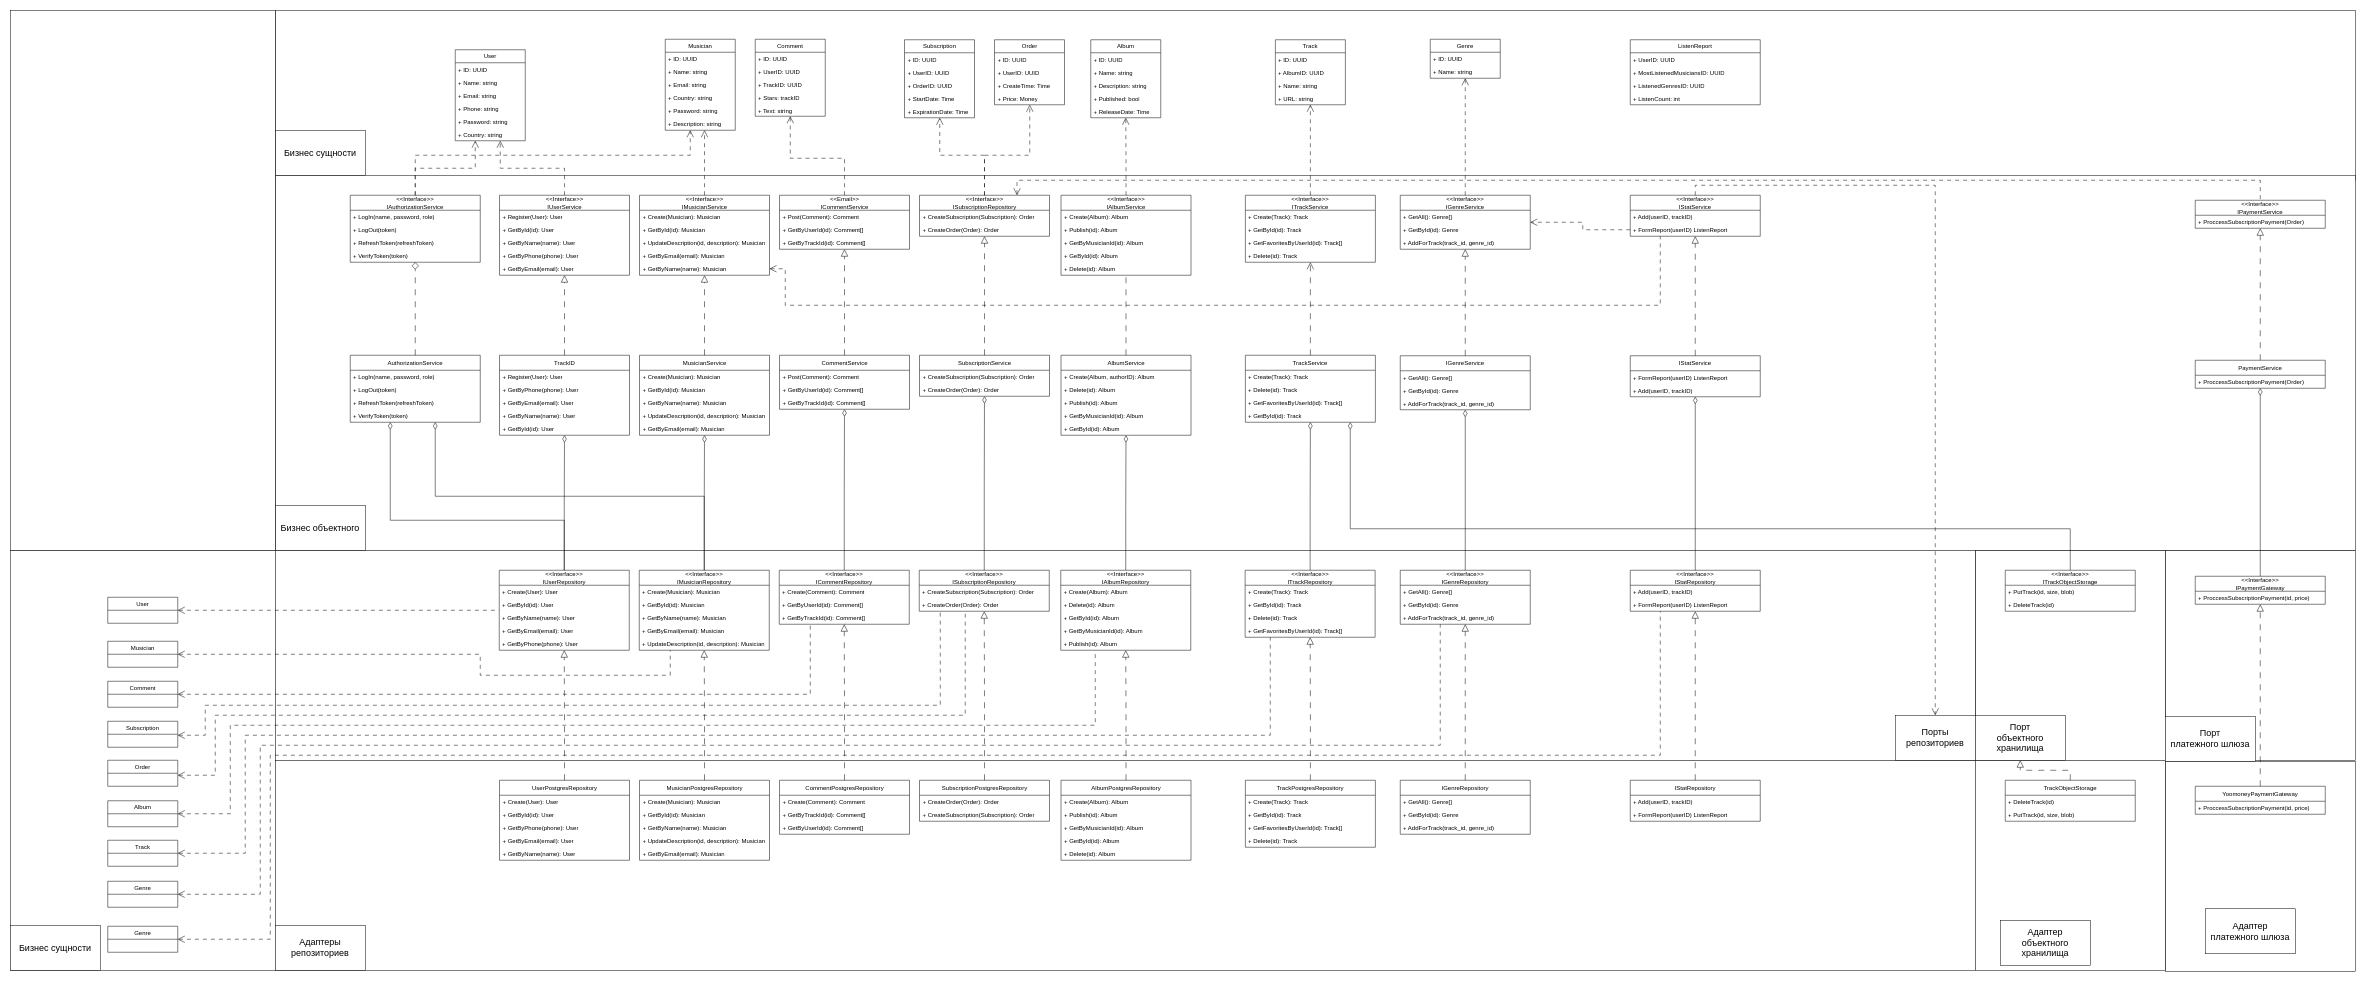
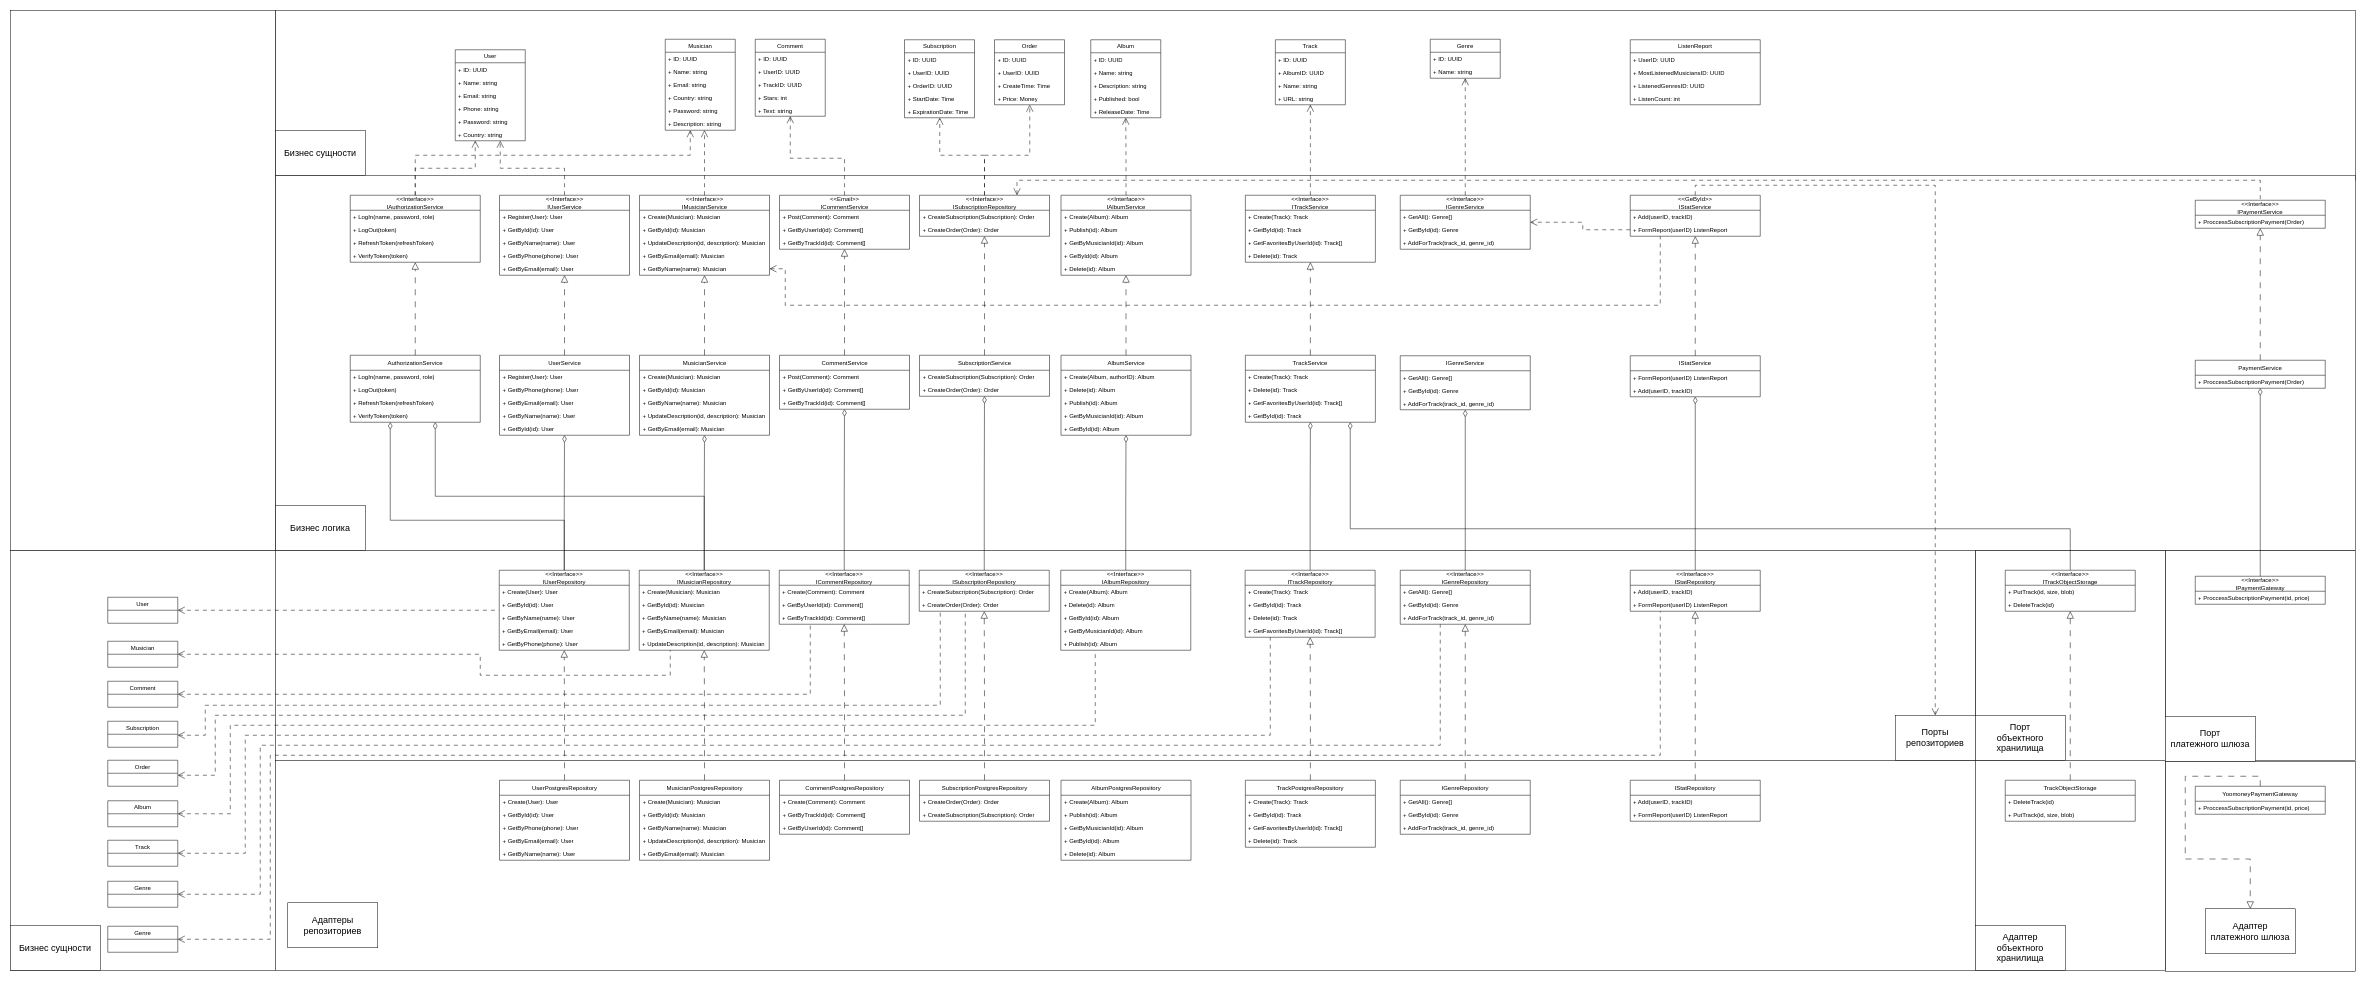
- <mxCell id="162" value="+ Stars: trackID" style="text;strokeColor=none;fillColor=none;align=left;verticalAlign=top;spacingLeft=4;spacingRight=4;overflow=hidden;rotatable=0;points=[[0,0.5],[1,0.5]];portConstraint=eastwest;whiteSpace=wrap;html=1;" parent="158" vertex="1"><mxGeometry y="104" width="140" height="26" as="geometry" /></mxCell>
+ <mxCell id="162" value="+ Stars: int" style="text;strokeColor=none;fillColor=none;align=left;verticalAlign=top;spacingLeft=4;spacingRight=4;overflow=hidden;rotatable=0;points=[[0,0.5],[1,0.5]];portConstraint=eastwest;whiteSpace=wrap;html=1;" parent="158" vertex="1"><mxGeometry y="104" width="140" height="26" as="geometry" /></mxCell>
- <mxCell id="283" value="&amp;lt;&amp;lt;Interface&amp;gt;&amp;gt;&lt;br&gt;IStatService" style="swimlane;fontStyle=0;childLayout=stackLayout;horizontal=1;startSize=30;fillColor=none;horizontalStack=0;resizeParent=1;resizeParentMax=0;resizeLast=0;collapsible=1;marginBottom=0;whiteSpace=wrap;html=1;" vertex="1" parent="1"><mxGeometry x="3260" y="390" width="260" height="82" as="geometry" /></mxCell>
+ <mxCell id="283" value="&amp;lt;&amp;lt;GeById&amp;gt;&amp;gt;&lt;br&gt;IStatService" style="swimlane;fontStyle=0;childLayout=stackLayout;horizontal=1;startSize=30;fillColor=none;horizontalStack=0;resizeParent=1;resizeParentMax=0;resizeLast=0;collapsible=1;marginBottom=0;whiteSpace=wrap;html=1;" vertex="1" parent="1"><mxGeometry x="3260" y="390" width="260" height="82" as="geometry" /></mxCell>
- <mxCell id="250" style="edgeStyle=orthogonalEdgeStyle;rounded=0;orthogonalLoop=1;jettySize=auto;html=1;exitX=0.5;exitY=0;exitDx=0;exitDy=0;endArrow=open;endFill=0;endSize=12;dashed=1;dashPattern=12 12;" parent="1" source="251" target="257" edge="1"><mxGeometry relative="1" as="geometry" /></mxCell>
+ <mxCell id="250" style="edgeStyle=orthogonalEdgeStyle;rounded=0;orthogonalLoop=1;jettySize=auto;html=1;exitX=0.5;exitY=0;exitDx=0;exitDy=0;endArrow=block;endFill=0;endSize=12;dashed=1;dashPattern=12 12;" parent="1" source="251" target="257" edge="1"><mxGeometry relative="1" as="geometry" /></mxCell>
- <mxCell id="194" style="edgeStyle=orthogonalEdgeStyle;rounded=0;orthogonalLoop=1;jettySize=auto;html=1;exitX=0.5;exitY=0;exitDx=0;exitDy=0;endArrow=diamond;endFill=0;endSize=12;dashed=1;dashPattern=12 12;" parent="1" source="195" target="202" edge="1"><mxGeometry relative="1" as="geometry" /></mxCell>
+ <mxCell id="194" style="edgeStyle=orthogonalEdgeStyle;rounded=0;orthogonalLoop=1;jettySize=auto;html=1;exitX=0.5;exitY=0;exitDx=0;exitDy=0;endArrow=block;endFill=0;endSize=12;dashed=1;dashPattern=12 12;" parent="1" source="195" target="202" edge="1"><mxGeometry relative="1" as="geometry" /></mxCell>
- <mxCell id="72" style="edgeStyle=orthogonalEdgeStyle;rounded=0;orthogonalLoop=1;jettySize=auto;html=1;exitX=0.5;exitY=0;exitDx=0;exitDy=0;endArrow=none;endFill=0;endSize=12;dashed=1;dashPattern=12 12;" parent="1" source="73" target="103" edge="1"><mxGeometry relative="1" as="geometry" /></mxCell>
+ <mxCell id="72" style="edgeStyle=orthogonalEdgeStyle;rounded=0;orthogonalLoop=1;jettySize=auto;html=1;exitX=0.5;exitY=0;exitDx=0;exitDy=0;endArrow=block;endFill=0;endSize=12;dashed=1;dashPattern=12 12;" parent="1" source="73" target="103" edge="1"><mxGeometry relative="1" as="geometry" /></mxCell>
- <mxCell id="272" style="edgeStyle=orthogonalEdgeStyle;rounded=0;orthogonalLoop=1;jettySize=auto;html=1;exitX=0.5;exitY=0;exitDx=0;exitDy=0;endArrow=block;endFill=0;dashed=1;dashPattern=12 12;endSize=12;" parent="1" source="273" target="263" edge="1"><mxGeometry relative="1" as="geometry" /></mxCell>
- <mxCell id="96" value="TrackID" style="swimlane;fontStyle=0;childLayout=stackLayout;horizontal=1;startSize=30;fillColor=none;horizontalStack=0;resizeParent=1;resizeParentMax=0;resizeLast=0;collapsible=1;marginBottom=0;whiteSpace=wrap;html=1;" parent="1" vertex="1"><mxGeometry x="998.5" y="710" width="260" height="160" as="geometry" /></mxCell>
+ <mxCell id="96" value="UserService" style="swimlane;fontStyle=0;childLayout=stackLayout;horizontal=1;startSize=30;fillColor=none;horizontalStack=0;resizeParent=1;resizeParentMax=0;resizeLast=0;collapsible=1;marginBottom=0;whiteSpace=wrap;html=1;" parent="1" vertex="1"><mxGeometry x="998.5" y="710" width="260" height="160" as="geometry" /></mxCell>
- <mxCell id="218" value="&lt;font style=&quot;font-size: 18px;&quot;&gt;Бизнес объектного&lt;/font&gt;" style="rounded=0;whiteSpace=wrap;html=1;" parent="1" vertex="1"><mxGeometry x="550" y="1010" width="180" height="90" as="geometry" /></mxCell>
+ <mxCell id="218" value="&lt;font style=&quot;font-size: 18px;&quot;&gt;Бизнес логика&lt;/font&gt;" style="rounded=0;whiteSpace=wrap;html=1;" parent="1" vertex="1"><mxGeometry x="550" y="1010" width="180" height="90" as="geometry" /></mxCell>
- <mxCell id="42" style="edgeStyle=orthogonalEdgeStyle;rounded=0;orthogonalLoop=1;jettySize=auto;html=1;exitX=0.5;exitY=0;exitDx=0;exitDy=0;endArrow=block;endFill=0;endSize=12;dashed=1;dashPattern=12 12;" parent="1" source="43" target="11" edge="1"><mxGeometry relative="1" as="geometry" /></mxCell>
- <mxCell id="141" style="edgeStyle=orthogonalEdgeStyle;rounded=0;orthogonalLoop=1;jettySize=auto;html=1;exitX=0.5;exitY=0;exitDx=0;exitDy=0;endArrow=block;endFill=0;endSize=12;dashed=1;dashPattern=12 12;" parent="1" source="142" target="139" edge="1"><mxGeometry relative="1" as="geometry" /></mxCell>
+ <mxCell id="141" style="edgeStyle=orthogonalEdgeStyle;rounded=0;orthogonalLoop=1;jettySize=auto;html=1;exitX=0.5;exitY=0;exitDx=0;exitDy=0;endArrow=block;endFill=0;endSize=12;dashed=1;dashPattern=12 12;" parent="1" source="142" target="217" edge="1"><mxGeometry relative="1" as="geometry" /></mxCell>
- <mxCell id="208" style="edgeStyle=orthogonalEdgeStyle;rounded=0;orthogonalLoop=1;jettySize=auto;html=1;exitX=0.5;exitY=0;exitDx=0;exitDy=0;endArrow=block;endFill=0;endSize=12;dashed=1;dashPattern=12 12;" parent="1" source="209" target="214" edge="1"><mxGeometry relative="1" as="geometry" /></mxCell>
+ <mxCell id="208" style="edgeStyle=orthogonalEdgeStyle;rounded=0;orthogonalLoop=1;jettySize=auto;html=1;exitX=0.5;exitY=0;exitDx=0;exitDy=0;endArrow=block;endFill=0;endSize=12;dashed=1;dashPattern=12 12;" parent="1" source="209" target="135" edge="1"><mxGeometry relative="1" as="geometry" /></mxCell>
- <mxCell id="215" value="&lt;font style=&quot;font-size: 18px;&quot;&gt;Адаптер&lt;br&gt;объектного хранилища&lt;br&gt;&lt;/font&gt;" style="rounded=0;whiteSpace=wrap;html=1;" parent="1" vertex="1"><mxGeometry x="4000" y="1840" width="180" height="90" as="geometry" /></mxCell>
+ <mxCell id="215" value="&lt;font style=&quot;font-size: 18px;&quot;&gt;Адаптер&lt;br&gt;объектного хранилища&lt;br&gt;&lt;/font&gt;" style="rounded=0;whiteSpace=wrap;html=1;" parent="1" vertex="1"><mxGeometry x="3950" y="1850" width="180" height="90" as="geometry" /></mxCell>
- <mxCell id="213" value="&lt;font style=&quot;font-size: 18px;&quot;&gt;Адаптеры репозиториев&lt;/font&gt;" style="rounded=0;whiteSpace=wrap;html=1;" parent="1" vertex="1"><mxGeometry x="550" y="1850" width="180" height="90" as="geometry" /></mxCell>
+ <mxCell id="213" value="&lt;font style=&quot;font-size: 18px;&quot;&gt;Адаптеры репозиториев&lt;/font&gt;" style="rounded=0;whiteSpace=wrap;html=1;" parent="1" vertex="1"><mxGeometry x="575" y="1805" width="180" height="90" as="geometry" /></mxCell>
